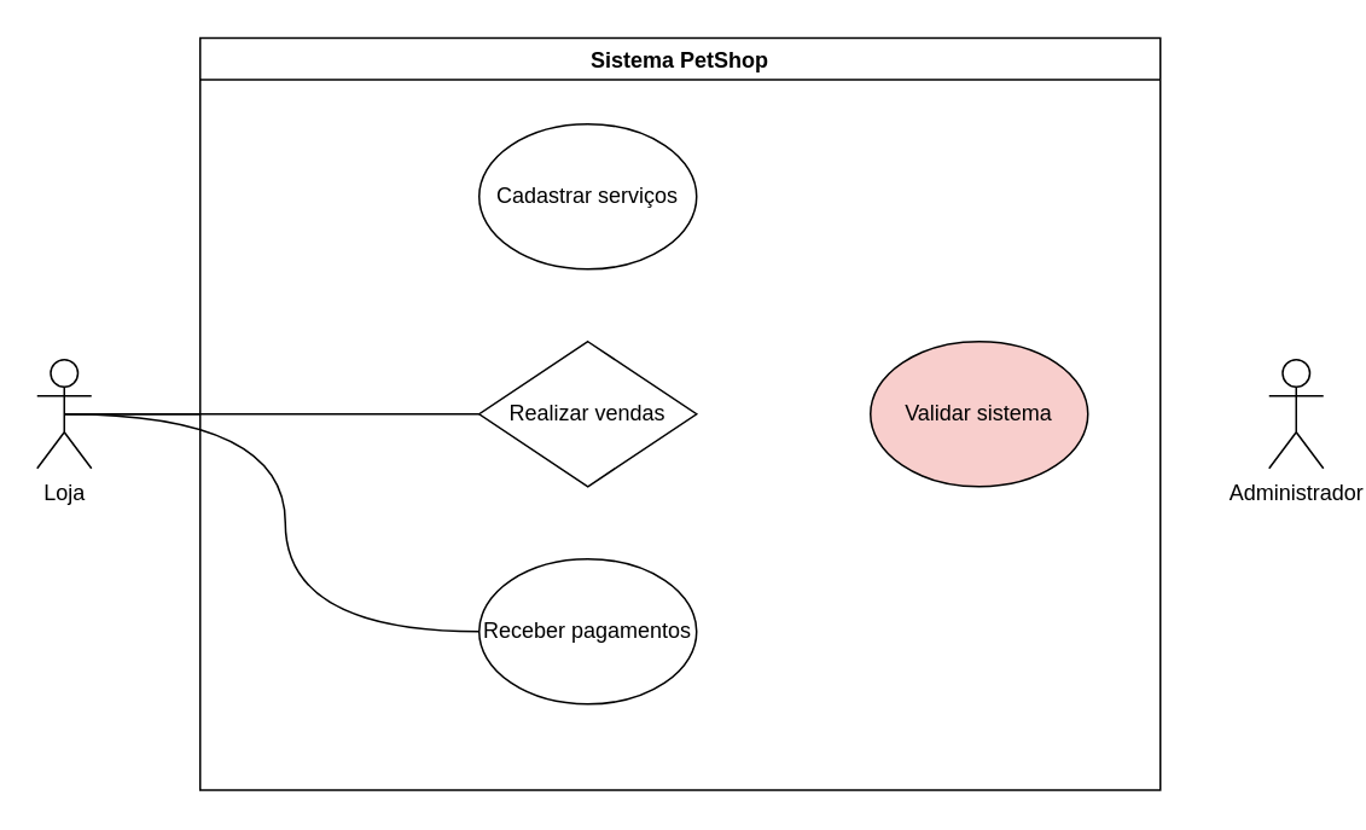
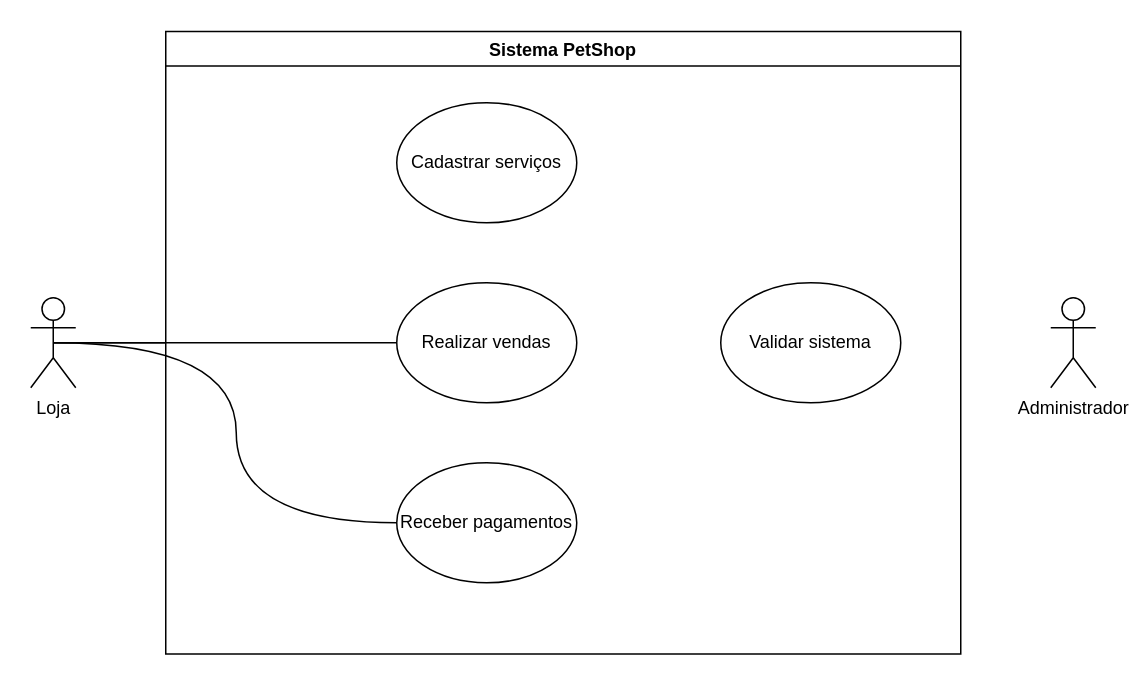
- <mxCell id="7" value="Realizar vendas" style="rhombus;whiteSpace=wrap;html=1;" parent="1" vertex="1"><mxGeometry x="264" y="188" width="120" height="80" as="geometry" /></mxCell>
+ <mxCell id="7" value="Realizar vendas" style="ellipse;whiteSpace=wrap;html=1;" parent="1" vertex="1"><mxGeometry x="264" y="188" width="120" height="80" as="geometry" /></mxCell>
- <mxCell id="10" value="Validar sistema" style="ellipse;whiteSpace=wrap;html=1;fillColor=#f8cecc;" parent="1" vertex="1"><mxGeometry x="480" y="188" width="120" height="80" as="geometry" /></mxCell>
+ <mxCell id="10" value="Validar sistema" style="ellipse;whiteSpace=wrap;html=1;" parent="1" vertex="1"><mxGeometry x="480" y="188" width="120" height="80" as="geometry" /></mxCell>
